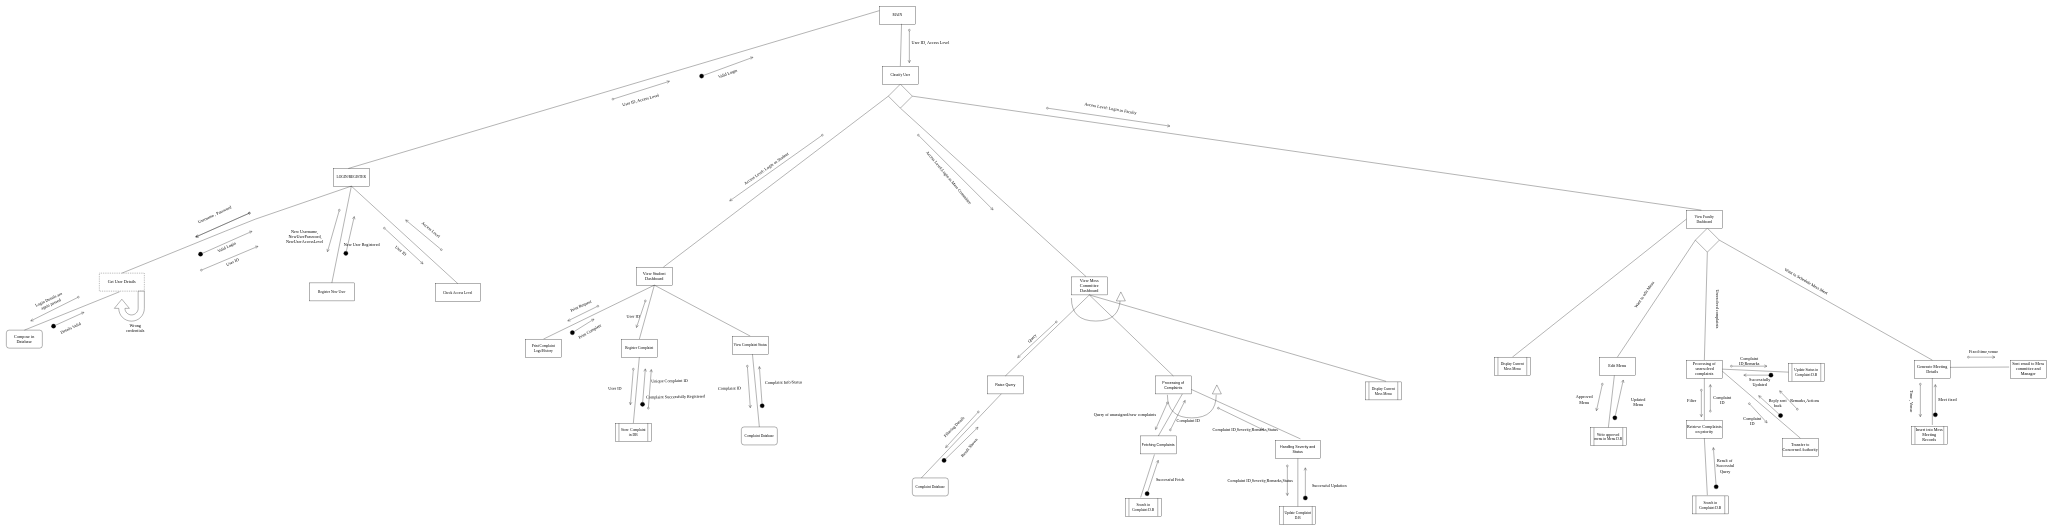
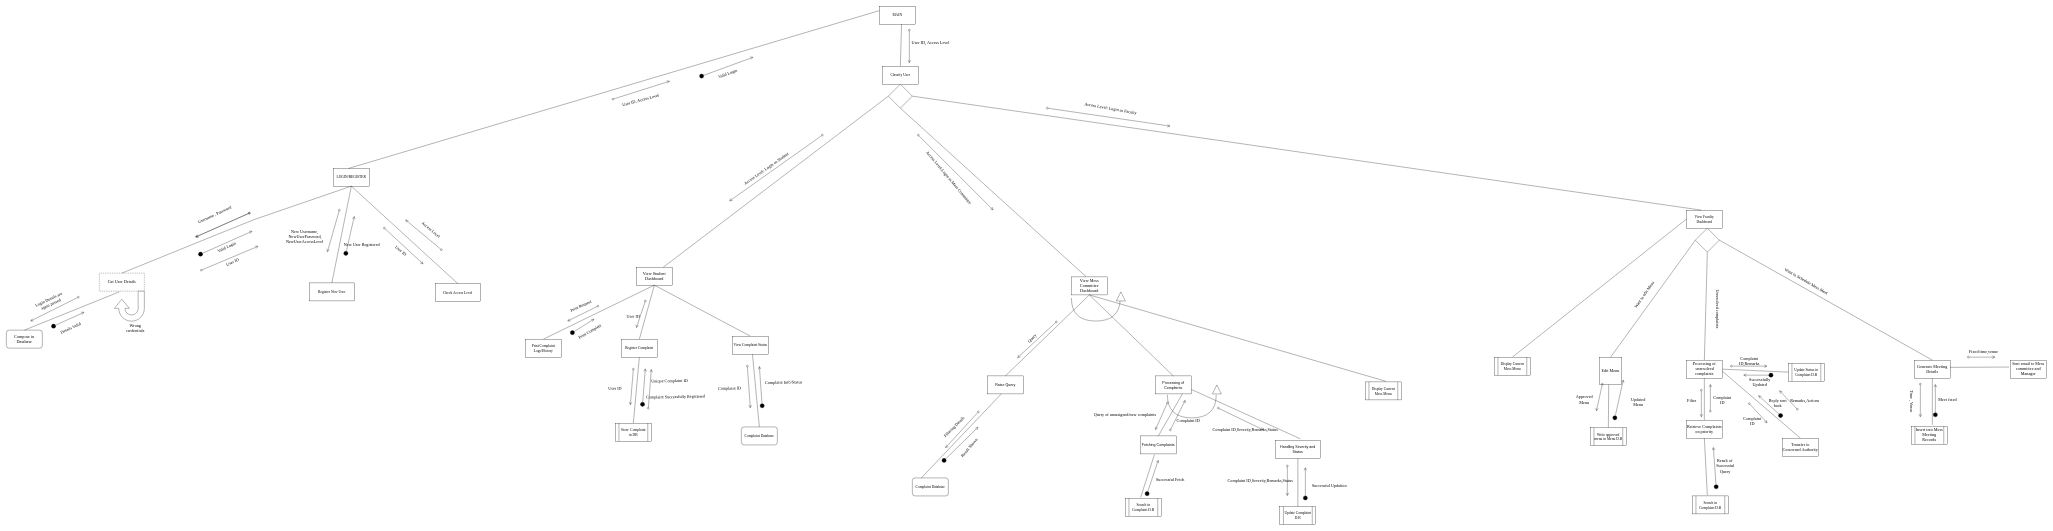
- <mxCell id="67" value="&lt;font style=&quot;font-size: 14px;&quot; face=&quot;Georgia&quot;&gt;Edit Menu&lt;/font&gt;" style="rounded=0;whiteSpace=wrap;html=1;" parent="1" vertex="1"><mxGeometry x="5330" y="1190" width="120" height="60" as="geometry" /></mxCell>
+ <mxCell id="67" value="&lt;font style=&quot;font-size: 14px;&quot; face=&quot;Georgia&quot;&gt;Edit Menu&lt;/font&gt;" style="rounded=0;whiteSpace=wrap;html=1;" parent="1" vertex="1"><mxGeometry x="5330" y="1190" width="75" height="90" as="geometry" /></mxCell>
